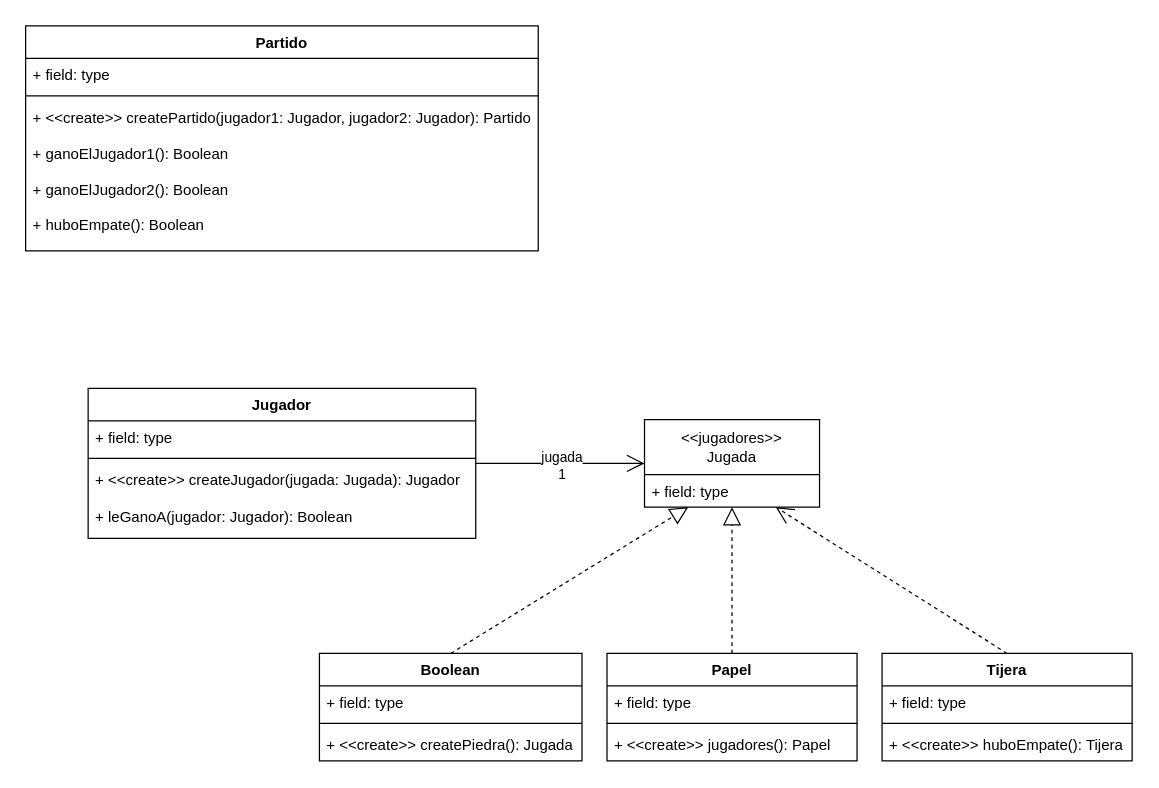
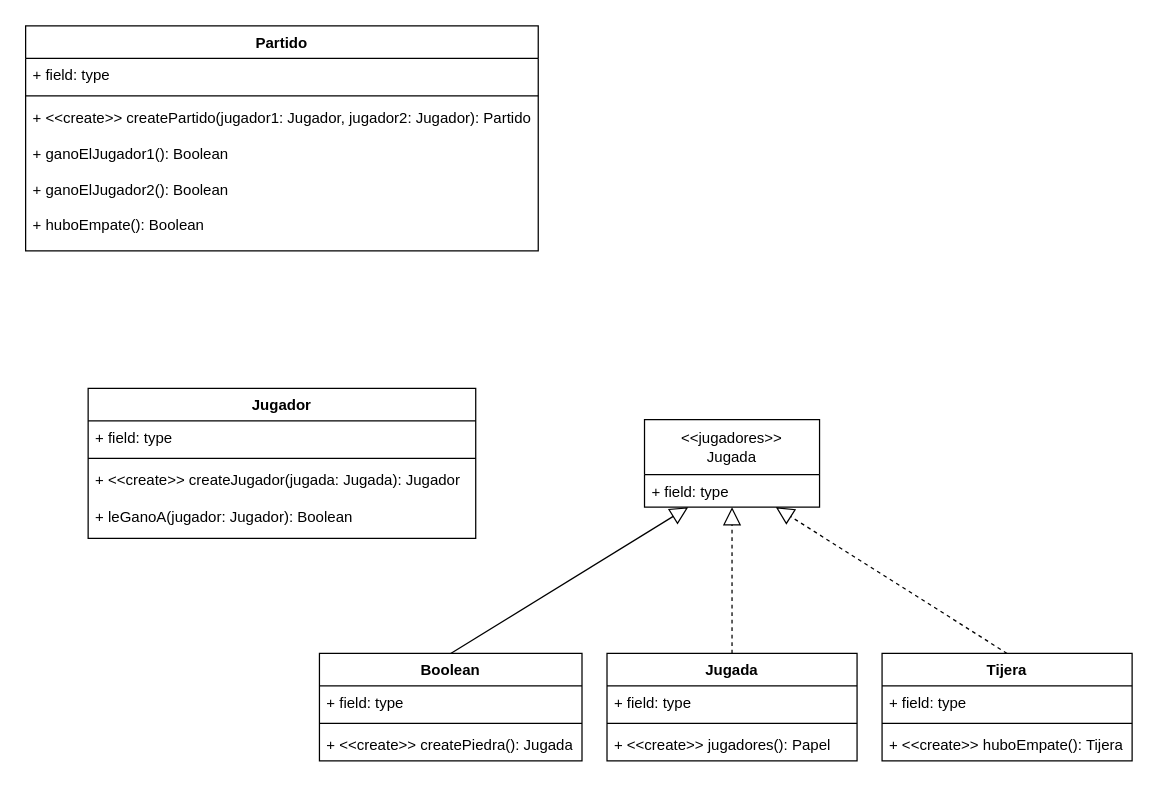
- <mxCell id="25" value="" style="endArrow=open;endFill=1;endSize=12;html=1;rounded=0;exitX=1;exitY=0.5;exitDx=0;exitDy=0;entryX=0;entryY=0.5;entryDx=0;entryDy=0;" edge="1" parent="1" source="6" target="27"><mxGeometry width="160" relative="1" as="geometry"><mxPoint x="565" y="90" as="sourcePoint" /><mxPoint x="475" y="310" as="targetPoint" /></mxGeometry></mxCell>
- <mxCell id="26" value="&lt;div&gt;jugada&lt;/div&gt;&lt;div&gt;1&lt;br&gt;&lt;/div&gt;" style="edgeLabel;html=1;align=center;verticalAlign=middle;resizable=0;points=[];" vertex="1" connectable="0" parent="25"><mxGeometry x="0.01" y="-1" relative="1" as="geometry"><mxPoint as="offset" /></mxGeometry></mxCell>
- <mxCell id="24" value="" style="endArrow=open;dashed=1;endFill=0;endSize=12;html=1;rounded=0;exitX=0.5;exitY=0;exitDx=0;exitDy=0;entryX=0.75;entryY=1;entryDx=0;entryDy=0;" edge="1" parent="1" source="18" target="27"><mxGeometry width="160" relative="1" as="geometry"><mxPoint x="805" y="360" as="sourcePoint" /><mxPoint x="625" y="374" as="targetPoint" /></mxGeometry></mxCell>
+ <mxCell id="24" value="" style="endArrow=block;dashed=1;endFill=0;endSize=12;html=1;rounded=0;exitX=0.5;exitY=0;exitDx=0;exitDy=0;entryX=0.75;entryY=1;entryDx=0;entryDy=0;" edge="1" parent="1" source="18" target="27"><mxGeometry width="160" relative="1" as="geometry"><mxPoint x="805" y="360" as="sourcePoint" /><mxPoint x="625" y="374" as="targetPoint" /></mxGeometry></mxCell>
- <mxCell id="22" value="" style="endArrow=block;dashed=1;endFill=0;endSize=12;html=1;rounded=0;exitX=0.5;exitY=0;exitDx=0;exitDy=0;entryX=0.25;entryY=1;entryDx=0;entryDy=0;" edge="1" parent="1" source="10" target="27"><mxGeometry width="160" relative="1" as="geometry"><mxPoint x="325" y="430" as="sourcePoint" /><mxPoint x="545" y="374" as="targetPoint" /></mxGeometry></mxCell>
+ <mxCell id="22" value="" style="endArrow=block;dashed=0;endFill=0;endSize=12;html=1;rounded=0;exitX=0.5;exitY=0;exitDx=0;exitDy=0;entryX=0.25;entryY=1;entryDx=0;entryDy=0;" edge="1" parent="1" source="10" target="27"><mxGeometry width="160" relative="1" as="geometry"><mxPoint x="325" y="430" as="sourcePoint" /><mxPoint x="545" y="374" as="targetPoint" /></mxGeometry></mxCell>
- <mxCell id="14" value="Papel" style="swimlane;fontStyle=1;align=center;verticalAlign=top;childLayout=stackLayout;horizontal=1;startSize=26;horizontalStack=0;resizeParent=1;resizeParentMax=0;resizeLast=0;collapsible=1;marginBottom=0;whiteSpace=wrap;html=1;" vertex="1" parent="1"><mxGeometry x="485" y="522" width="200" height="86" as="geometry" /></mxCell>
+ <mxCell id="14" value="Jugada" style="swimlane;fontStyle=1;align=center;verticalAlign=top;childLayout=stackLayout;horizontal=1;startSize=26;horizontalStack=0;resizeParent=1;resizeParentMax=0;resizeLast=0;collapsible=1;marginBottom=0;whiteSpace=wrap;html=1;" vertex="1" parent="1"><mxGeometry x="485" y="522" width="200" height="86" as="geometry" /></mxCell>
